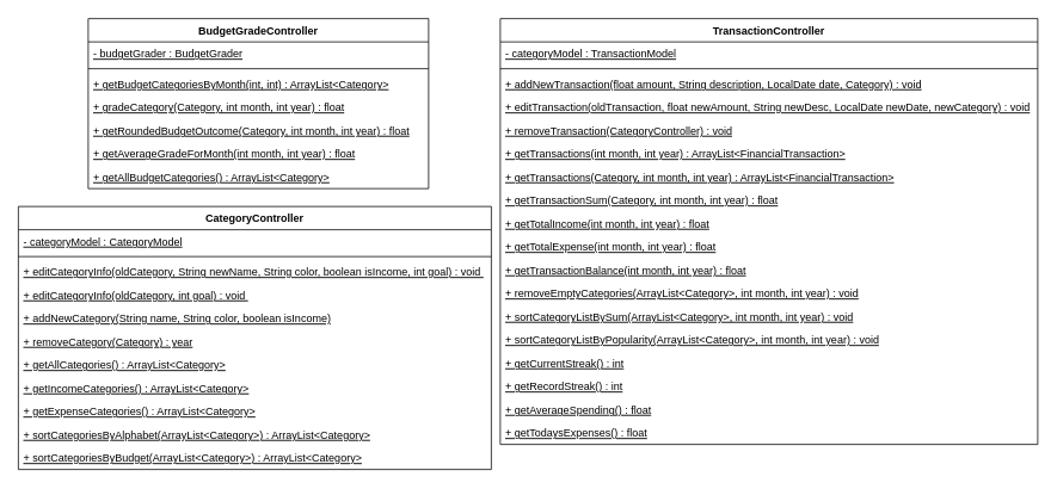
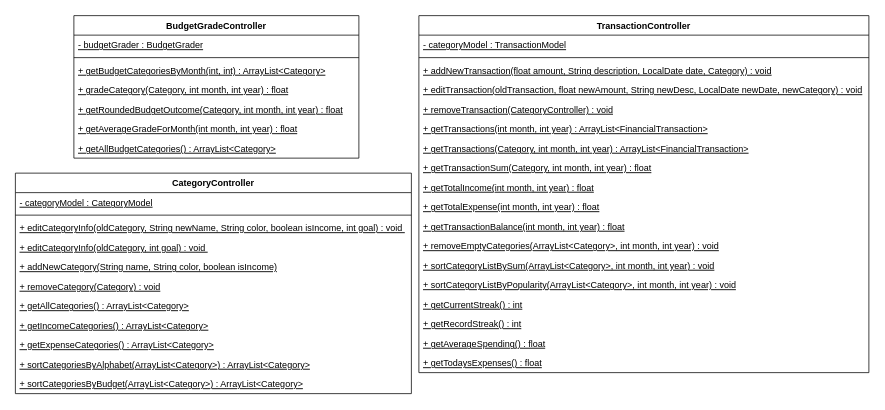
- <mxCell id="35" value="+ removeCategory(Category) : year" style="text;strokeColor=none;fillColor=none;align=left;verticalAlign=top;spacingLeft=4;spacingRight=4;overflow=hidden;rotatable=0;points=[[0,0.5],[1,0.5]];portConstraint=eastwest;fontStyle=4" vertex="1" parent="29"><mxGeometry y="138" width="528" height="26" as="geometry" /></mxCell>
+ <mxCell id="35" value="+ removeCategory(Category) : void" style="text;strokeColor=none;fillColor=none;align=left;verticalAlign=top;spacingLeft=4;spacingRight=4;overflow=hidden;rotatable=0;points=[[0,0.5],[1,0.5]];portConstraint=eastwest;fontStyle=4" vertex="1" parent="29"><mxGeometry y="138" width="528" height="26" as="geometry" /></mxCell>
